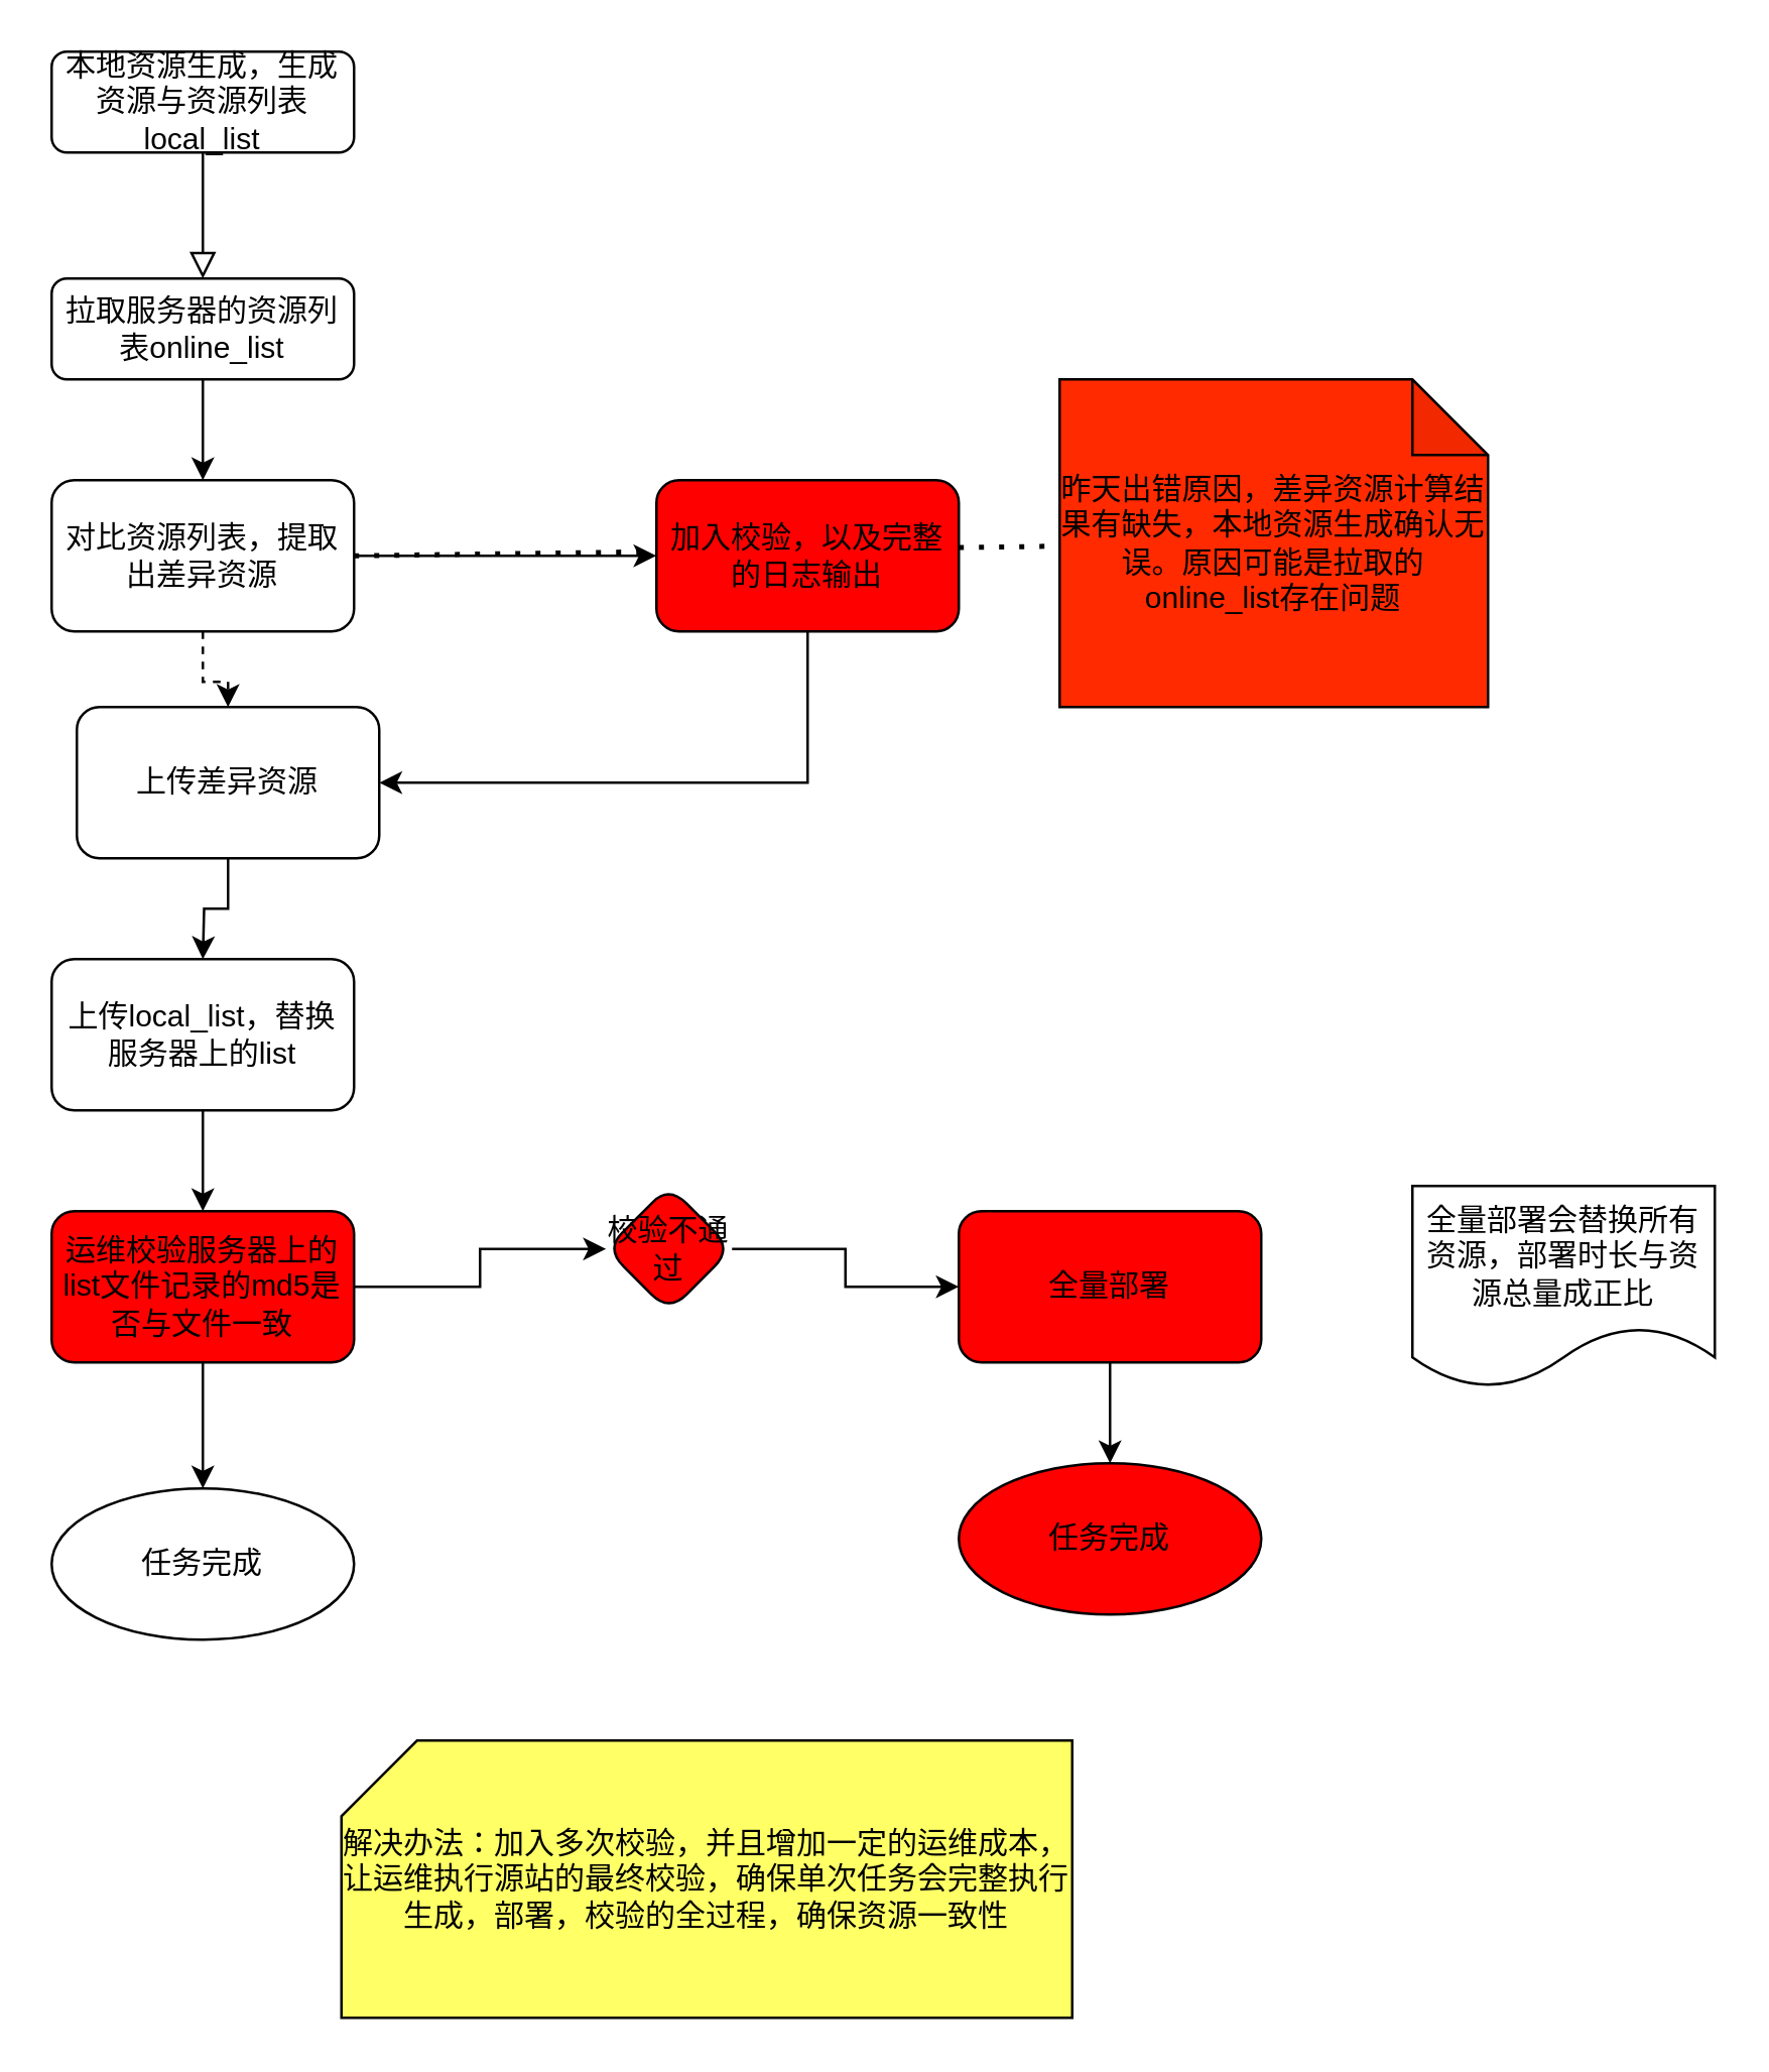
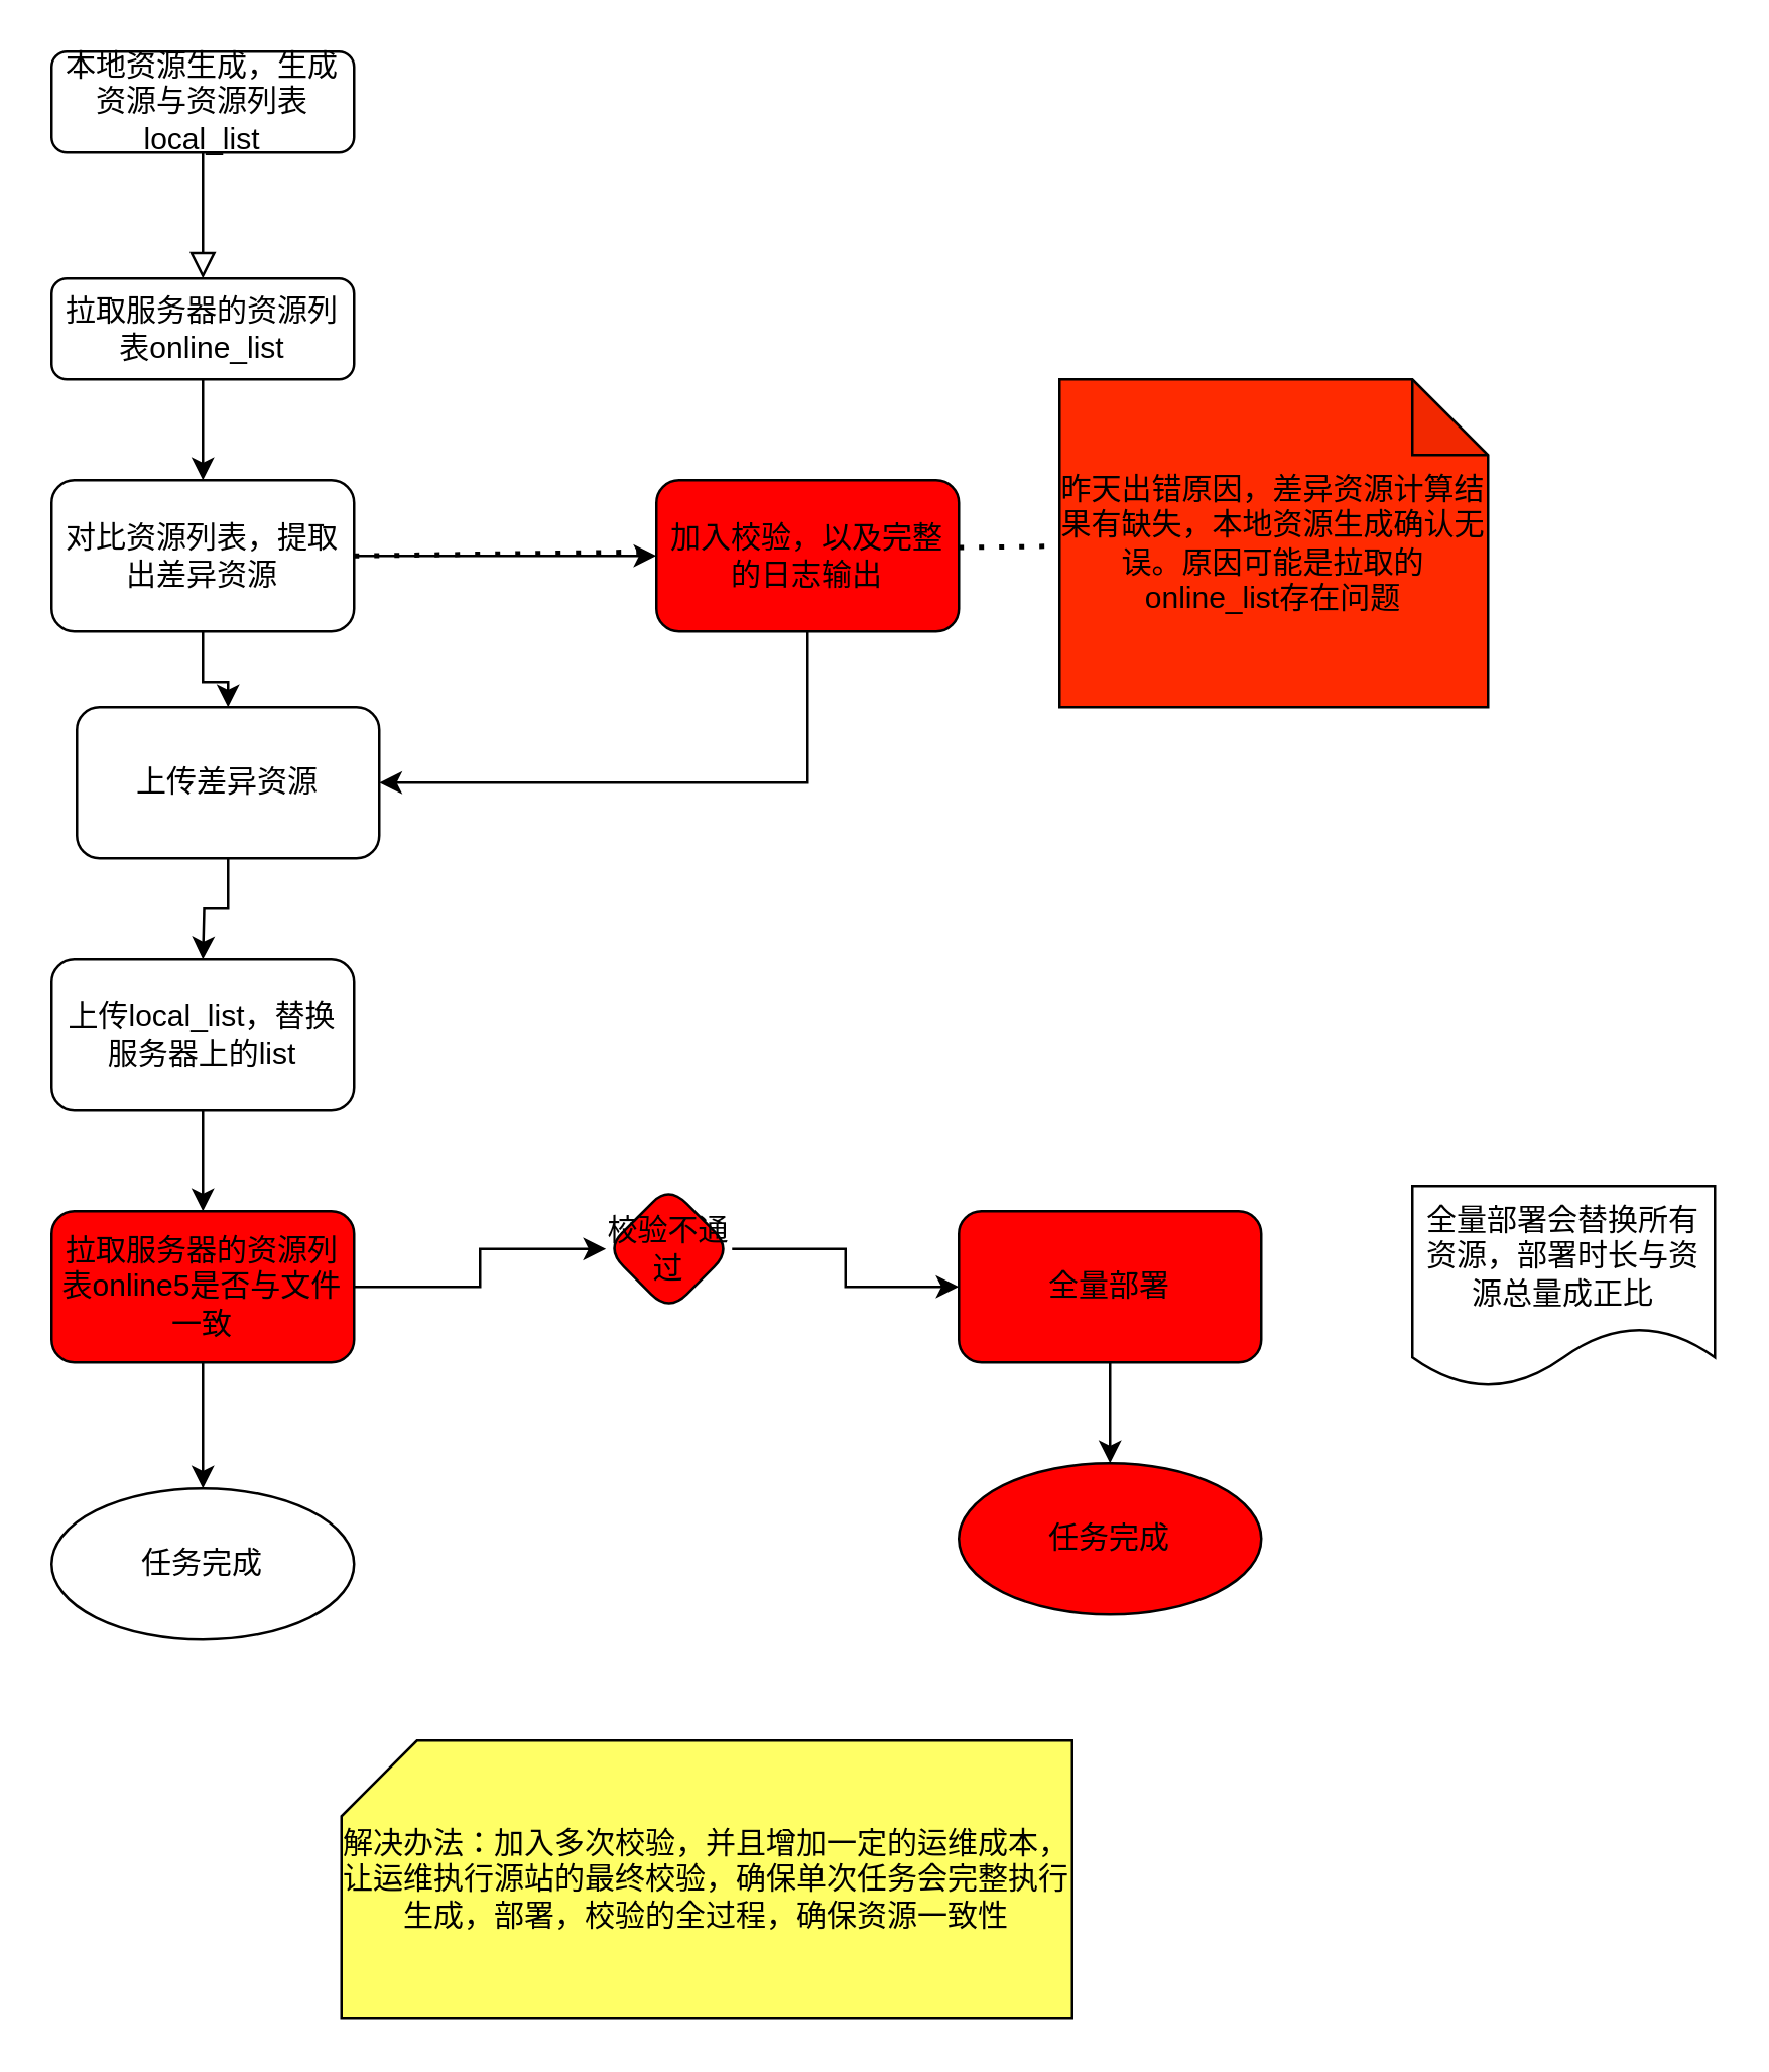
- <mxCell id="6" value="" style="edgeStyle=orthogonalEdgeStyle;rounded=0;orthogonalLoop=1;jettySize=auto;html=1;dashed=1;" edge="1" parent="1" source="8" target="10"><mxGeometry relative="1" as="geometry" /></mxCell>
+ <mxCell id="6" value="" style="edgeStyle=orthogonalEdgeStyle;rounded=0;orthogonalLoop=1;jettySize=auto;html=1;" edge="1" parent="1" source="8" target="10"><mxGeometry relative="1" as="geometry" /></mxCell>
- <mxCell id="15" value="运维校验服务器上的list文件记录的md5是否与文件一致" style="rounded=1;whiteSpace=wrap;html=1;fillColor=#FF0000;" vertex="1" parent="1"><mxGeometry x="20" y="480" width="120" height="60" as="geometry" /></mxCell>
+ <mxCell id="15" value="拉取服务器的资源列表online5是否与文件一致" style="rounded=1;whiteSpace=wrap;html=1;fillColor=#FF0000;" vertex="1" parent="1"><mxGeometry x="20" y="480" width="120" height="60" as="geometry" /></mxCell>
